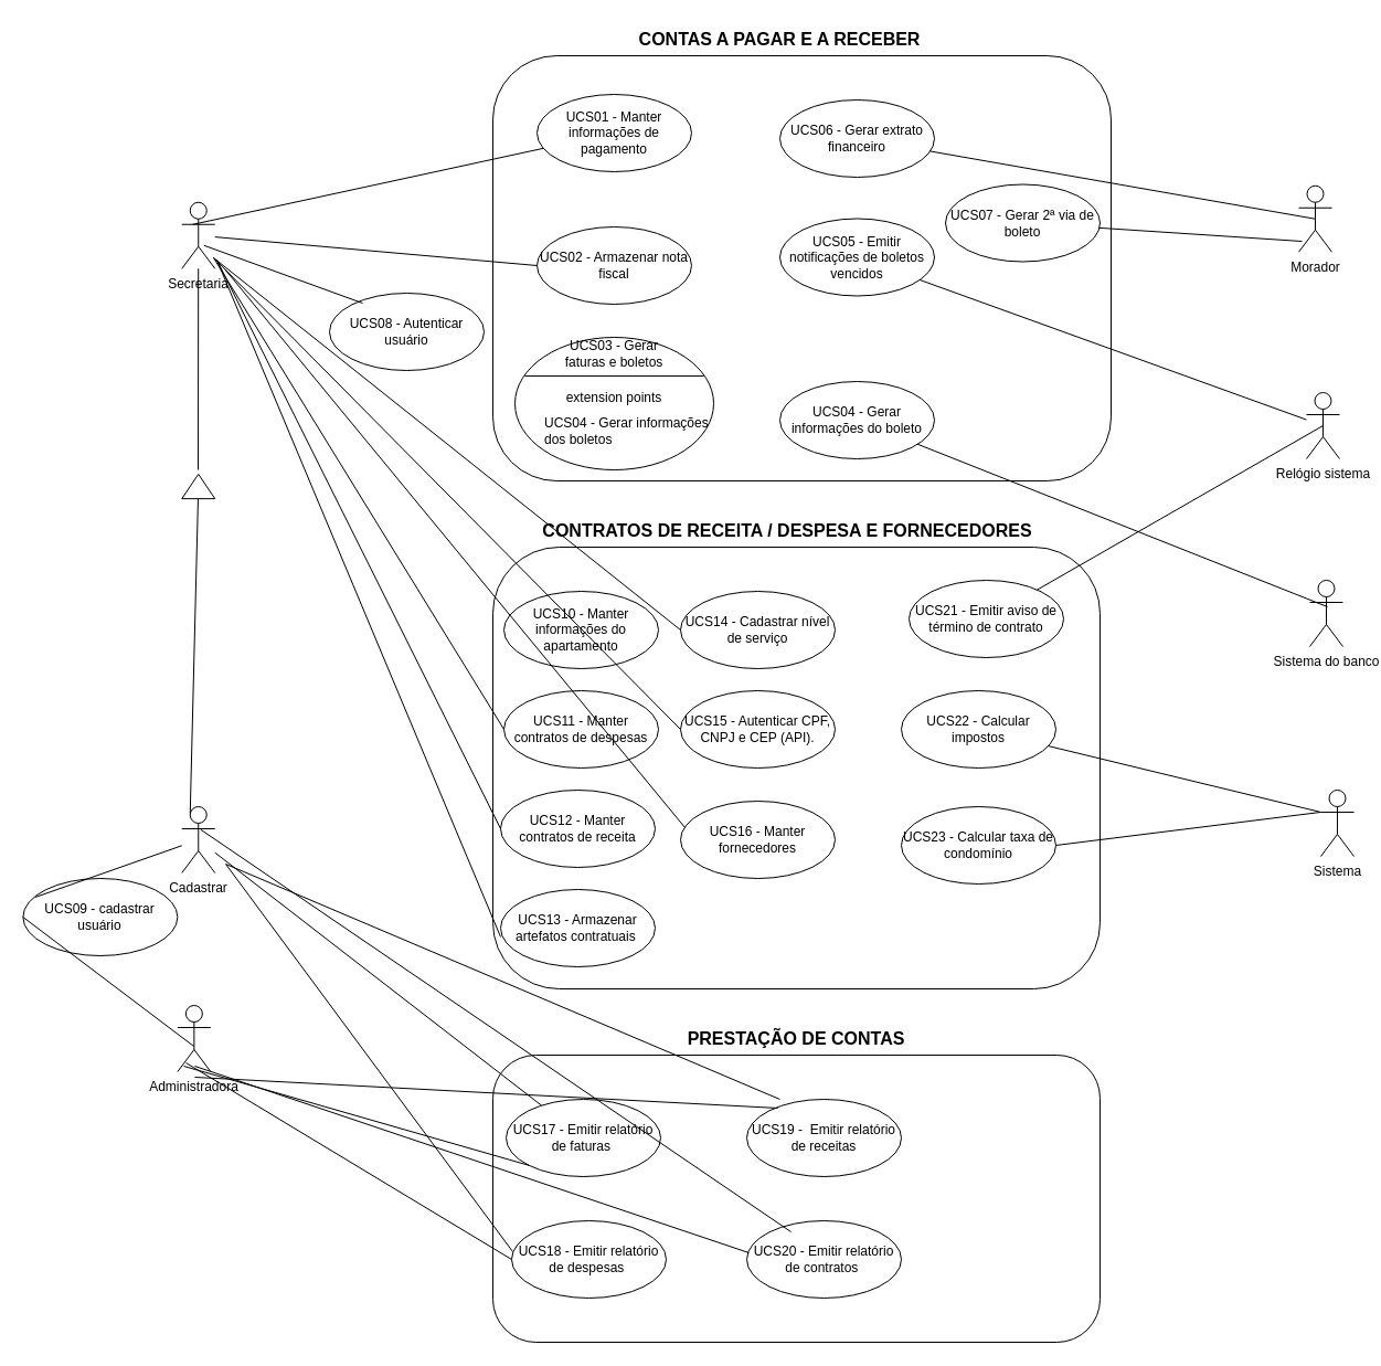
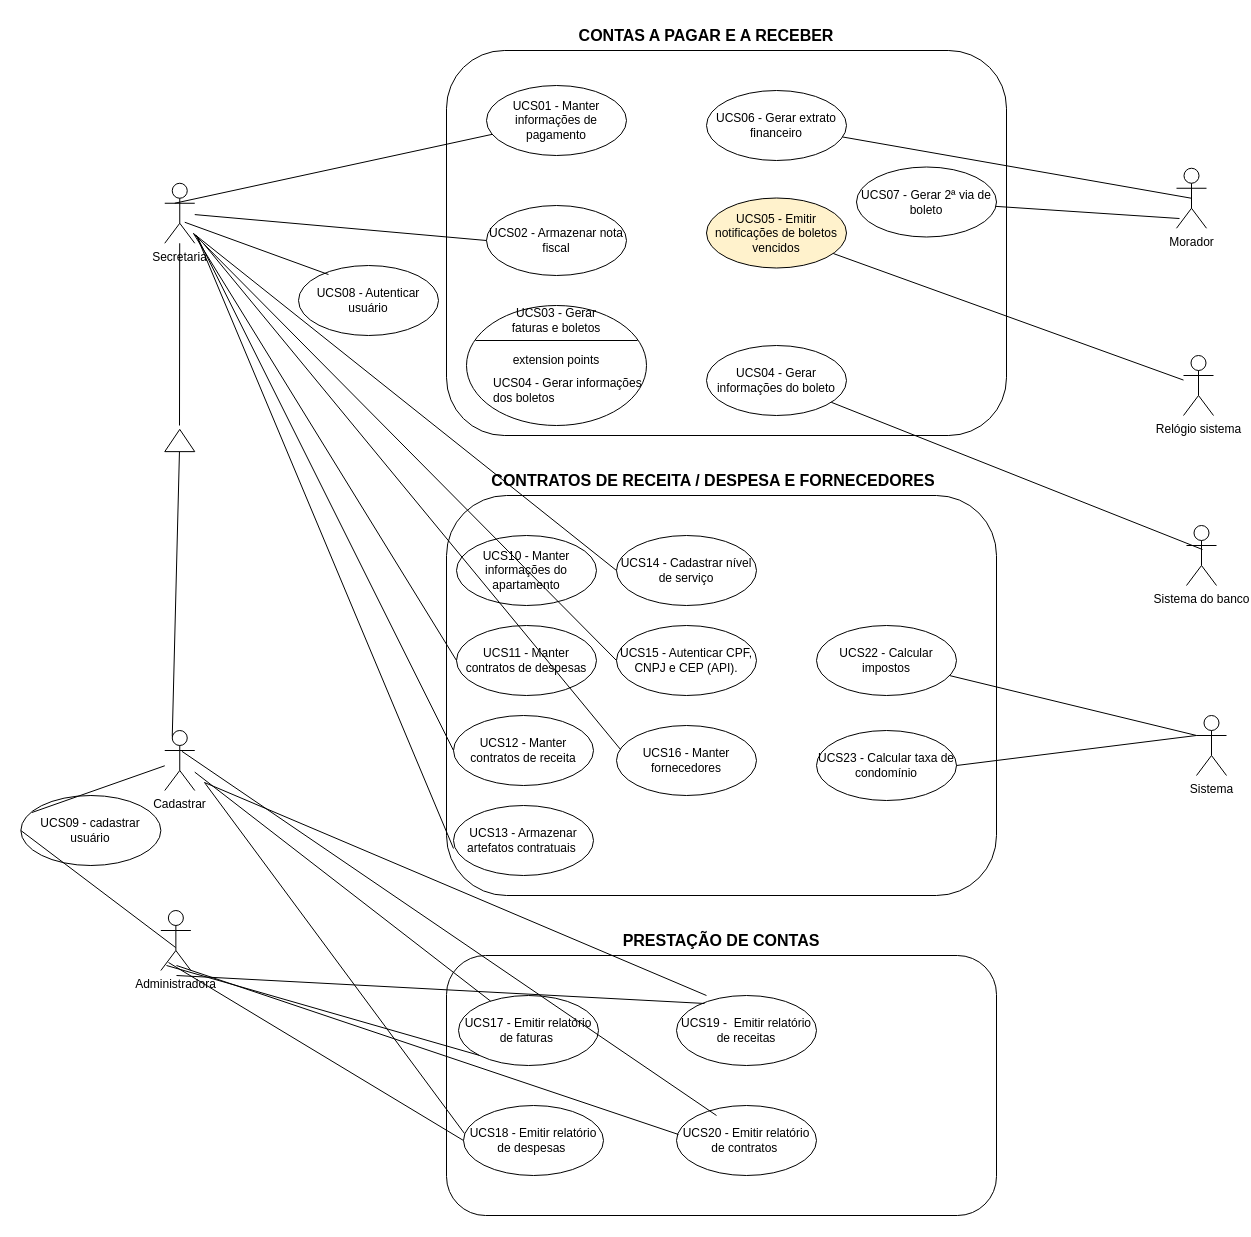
- <mxCell id="21" value="UCS05 - Emitir notificações de boletos vencidos" style="ellipse;whiteSpace=wrap;html=1;" parent="1" vertex="1"><mxGeometry x="706" y="197.5" width="140" height="70" as="geometry" /></mxCell>
+ <mxCell id="21" value="UCS05 - Emitir notificações de boletos vencidos" style="ellipse;whiteSpace=wrap;html=1;fillColor=#fff2cc;" parent="1" vertex="1"><mxGeometry x="706" y="197.5" width="140" height="70" as="geometry" /></mxCell>
- <mxCell id="41" value="" style="endArrow=none;html=1;rounded=0;entryX=0.5;entryY=0.5;entryDx=0;entryDy=0;entryPerimeter=0;" parent="1" source="40" target="12" edge="1"><mxGeometry width="50" height="50" relative="1" as="geometry"><mxPoint x="838" y="393" as="sourcePoint" /><mxPoint x="1212" y="559" as="targetPoint" /></mxGeometry></mxCell>
- <mxCell id="40" value="UCS21 - Emitir aviso de término de contrato" style="ellipse;whiteSpace=wrap;html=1;" parent="1" vertex="1"><mxGeometry x="823" y="525" width="140" height="70" as="geometry" /></mxCell>
